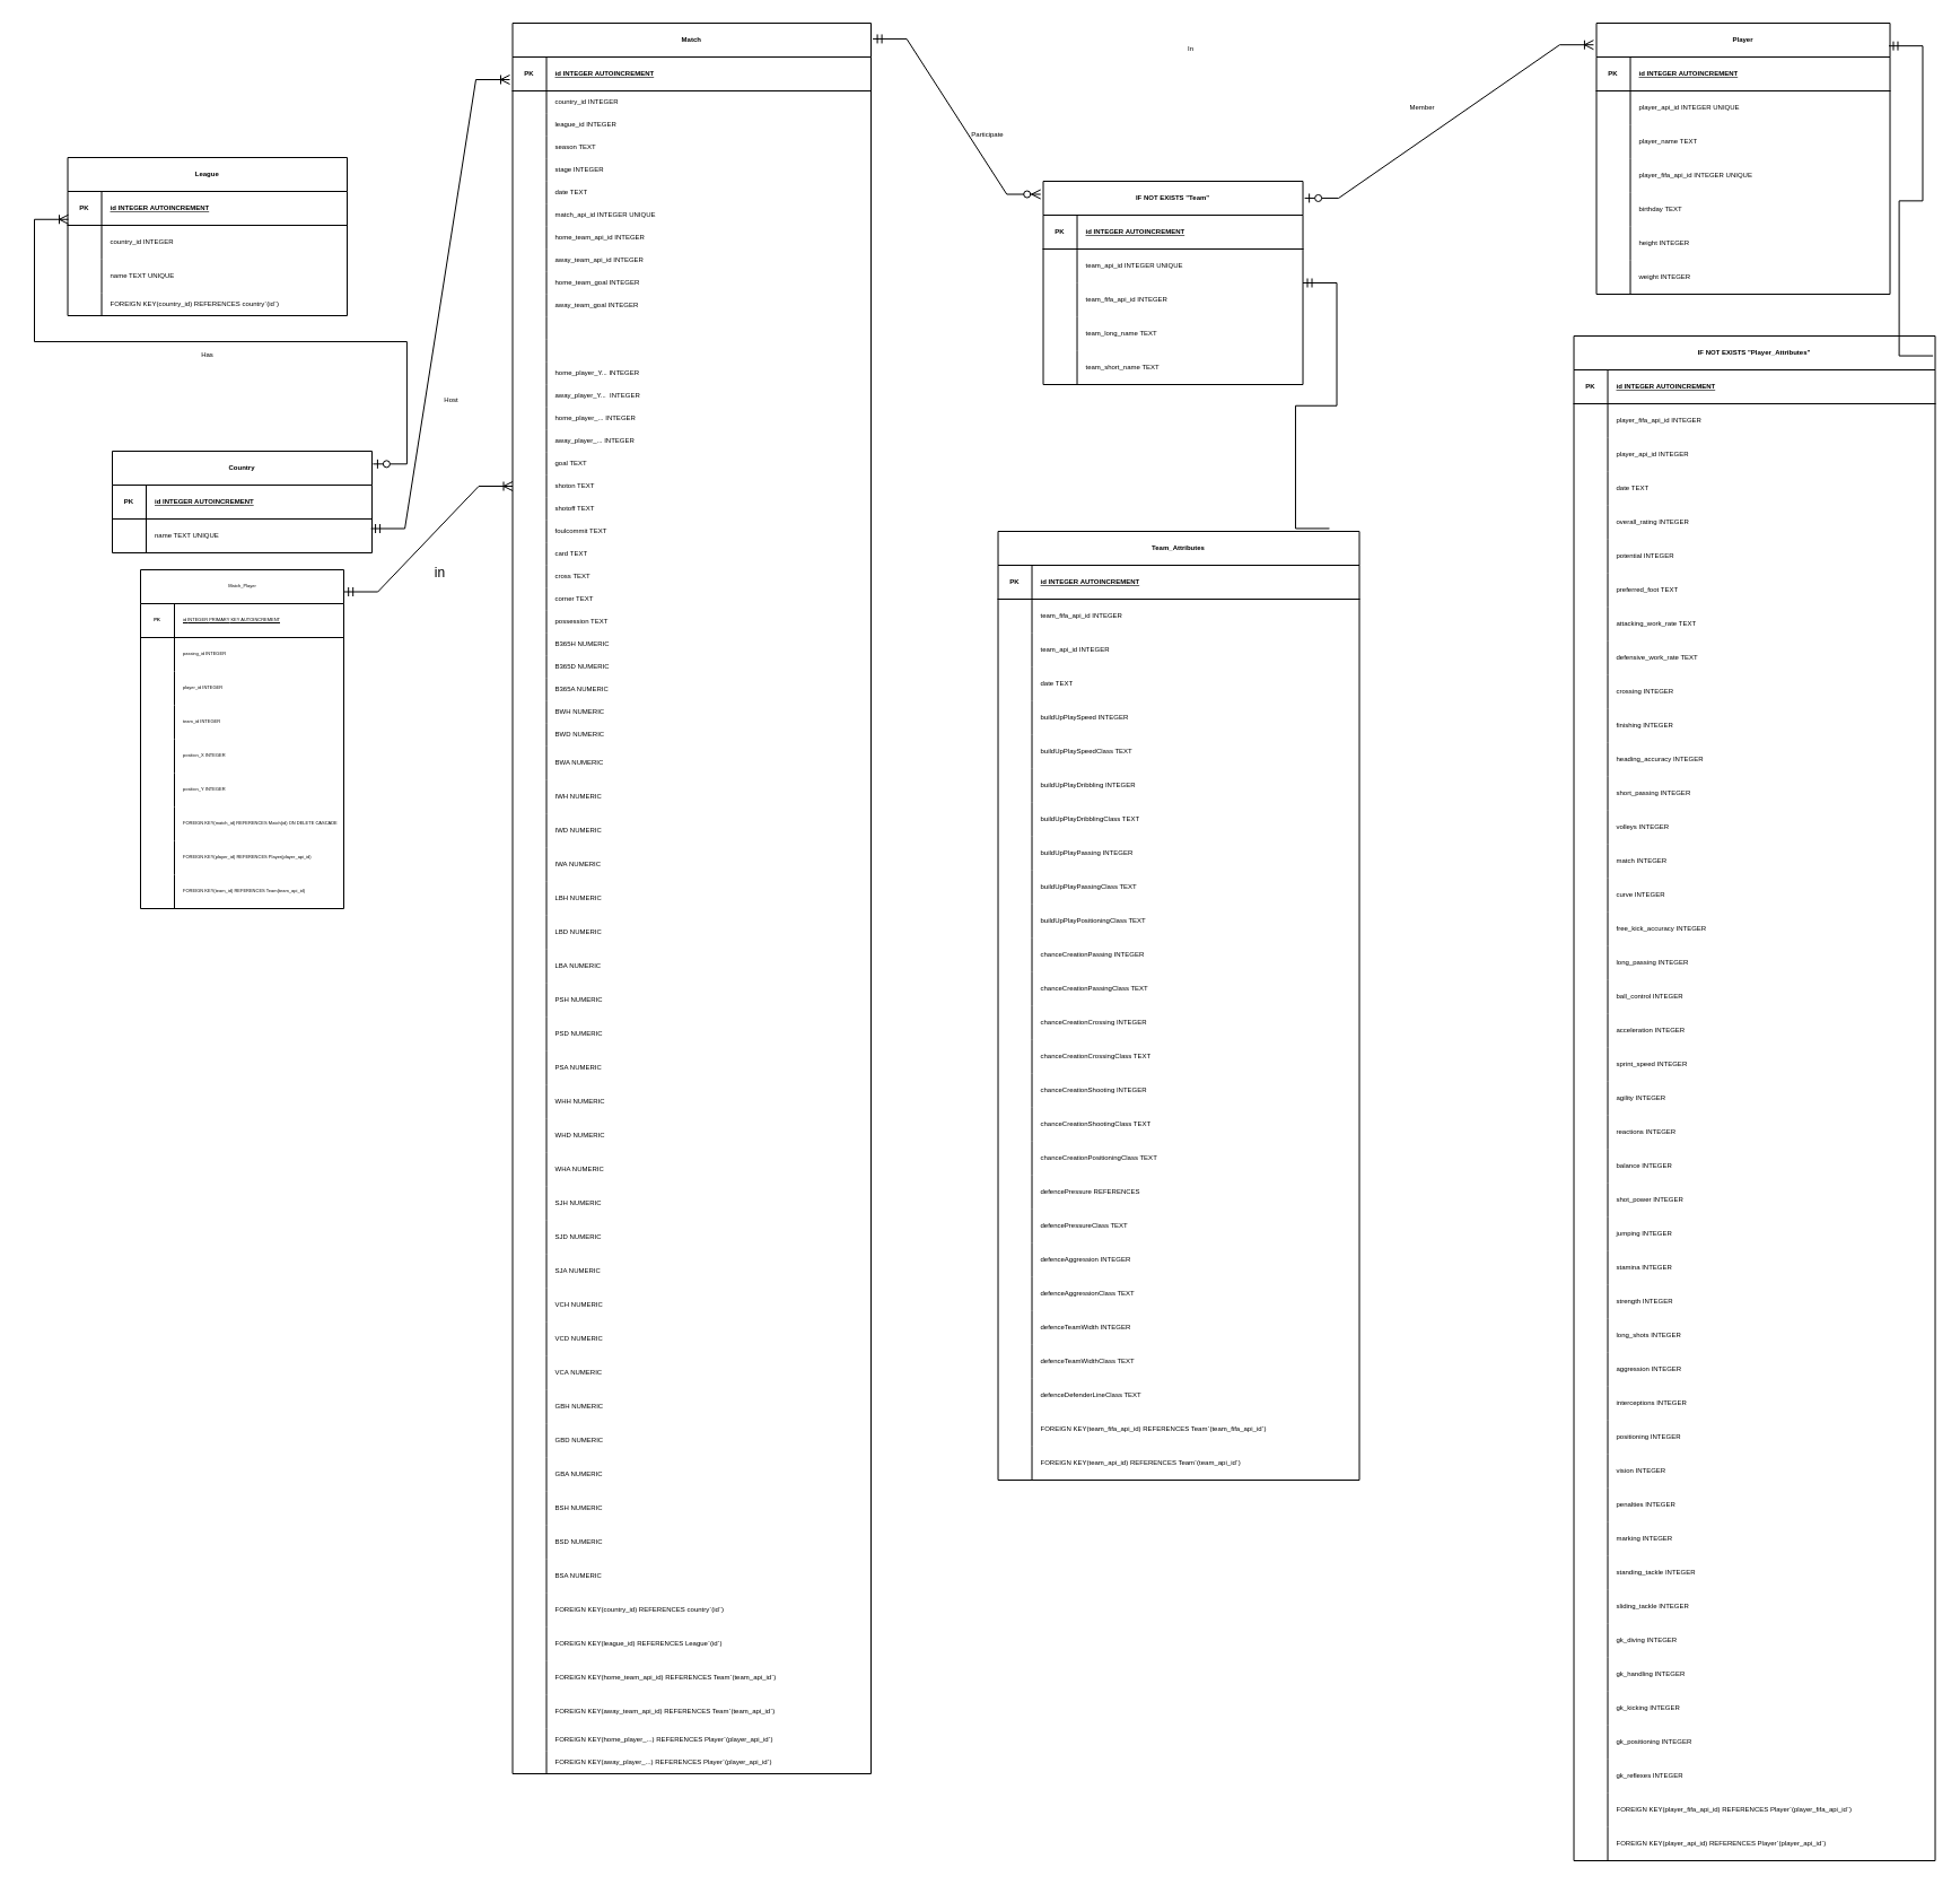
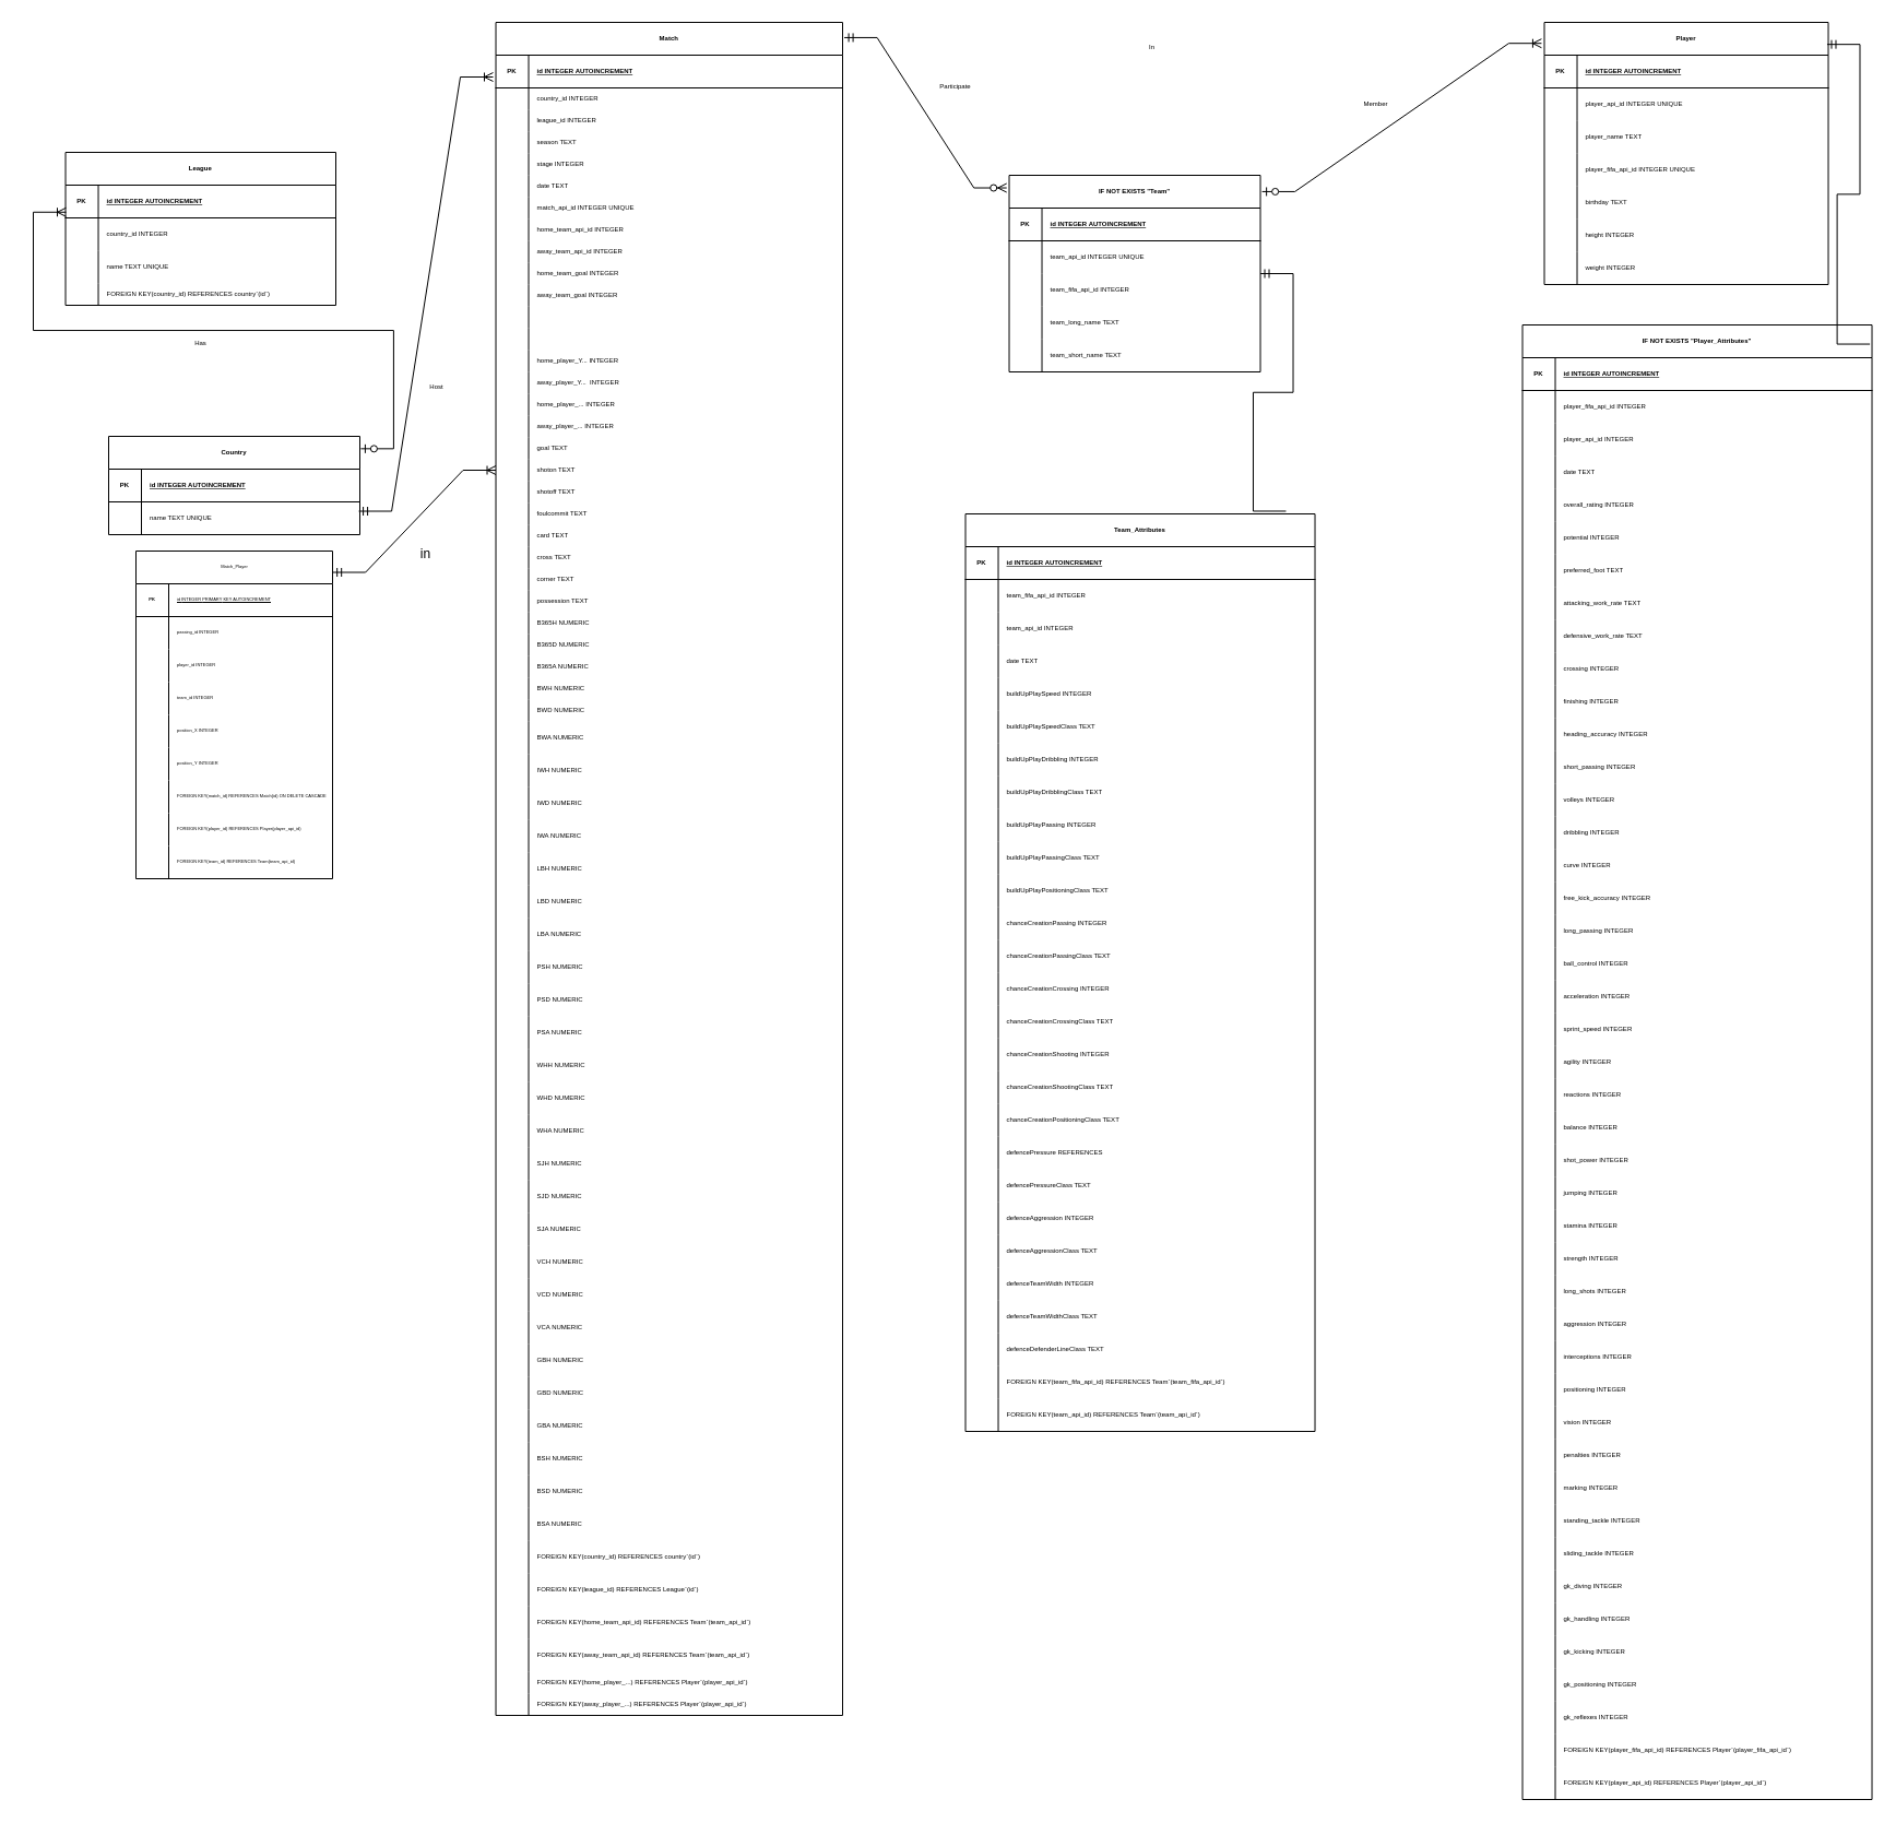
- <mxCell id="283" value="Participate&lt;div&gt;&lt;br&gt;&lt;/div&gt;" style="text;html=1;align=center;verticalAlign=middle;resizable=0;points=[];autosize=1;strokeColor=none;fillColor=none;fontSize=6;" vertex="1" parent="1"><mxGeometry x="848.53" y="108" width="50" height="30" as="geometry" /></mxCell>
+ <mxCell id="283" value="Participate&lt;div&gt;&lt;br&gt;&lt;/div&gt;" style="text;html=1;align=center;verticalAlign=middle;resizable=0;points=[];autosize=1;strokeColor=none;fillColor=none;fontSize=6;" vertex="1" parent="1"><mxGeometry x="848.53" y="68" width="50" height="30" as="geometry" /></mxCell>
- <mxCell id="54" value="match&#09;INTEGER" style="shape=partialRectangle;overflow=hidden;connectable=0;fillColor=none;align=left;strokeColor=inherit;top=0;left=0;bottom=0;right=0;spacingLeft=6;fontSize=6;" vertex="1" parent="52"><mxGeometry x="30" width="290" height="30" as="geometry"><mxRectangle width="290" height="30" as="alternateBounds" /></mxGeometry></mxCell>
+ <mxCell id="54" value="dribbling&#09;INTEGER" style="shape=partialRectangle;overflow=hidden;connectable=0;fillColor=none;align=left;strokeColor=inherit;top=0;left=0;bottom=0;right=0;spacingLeft=6;fontSize=6;" vertex="1" parent="52"><mxGeometry x="30" width="290" height="30" as="geometry"><mxRectangle width="290" height="30" as="alternateBounds" /></mxGeometry></mxCell>
